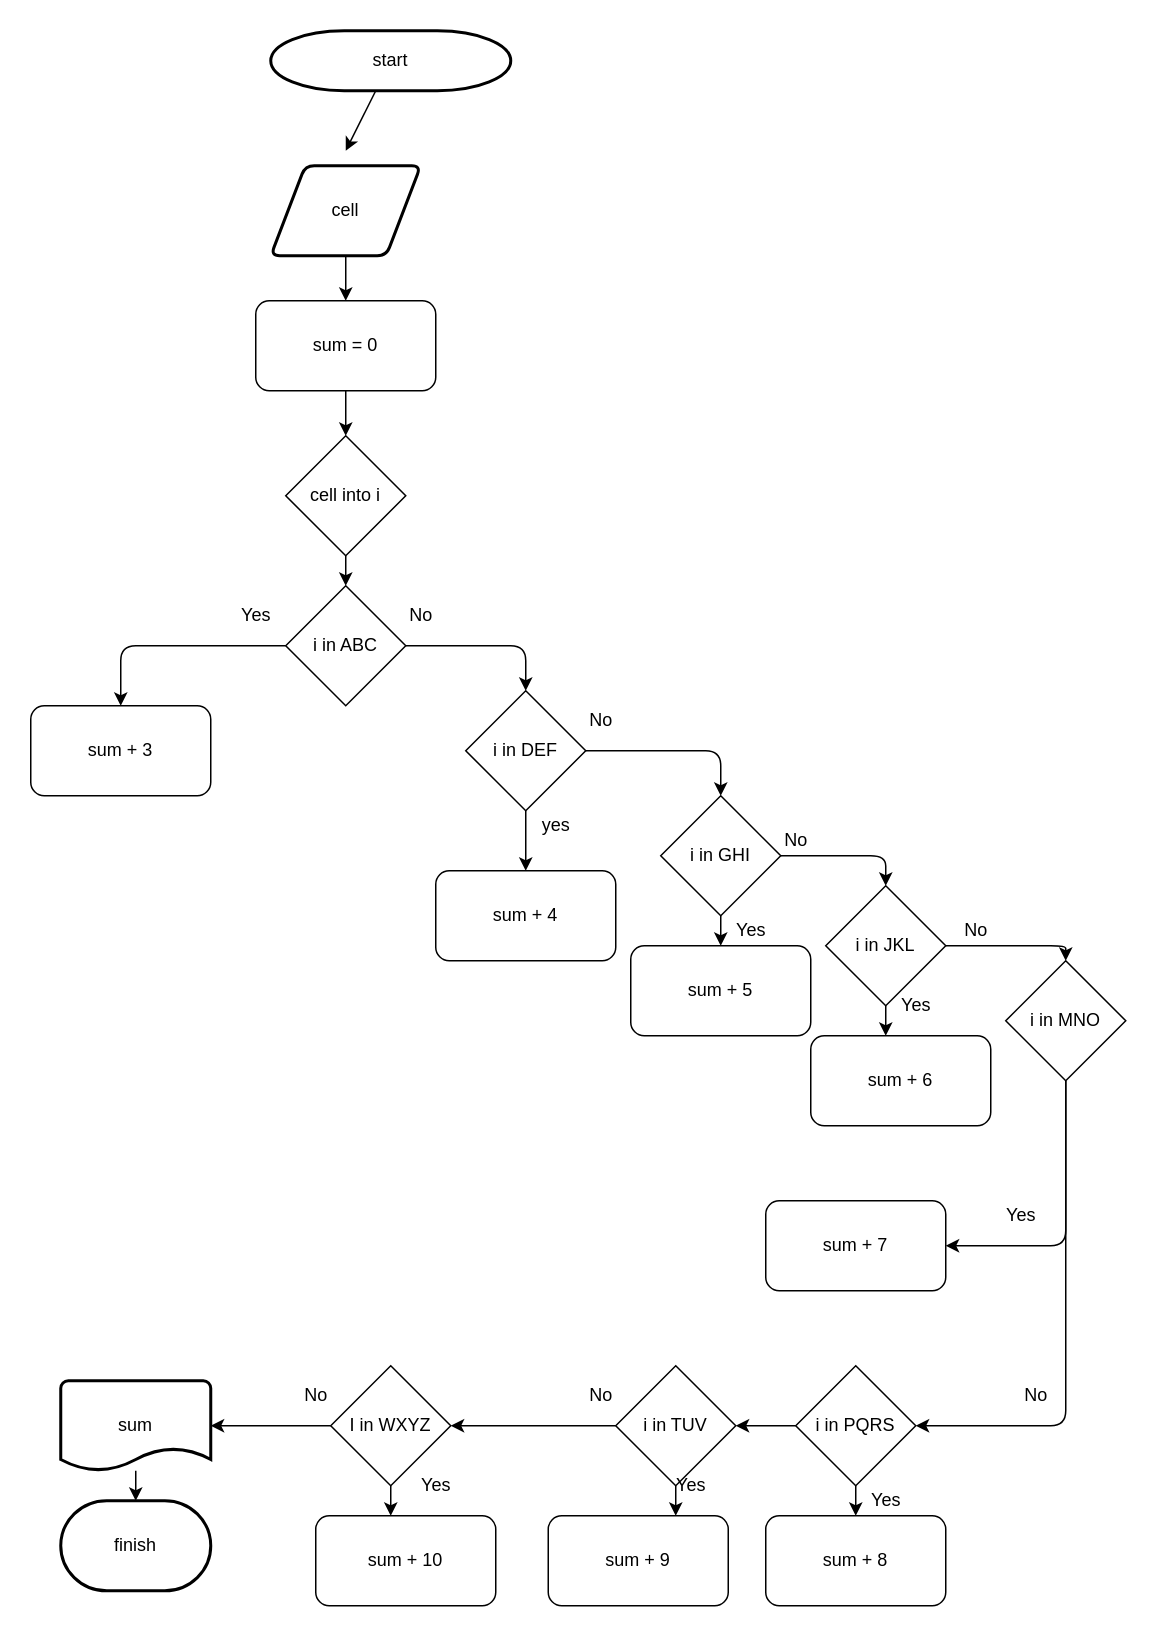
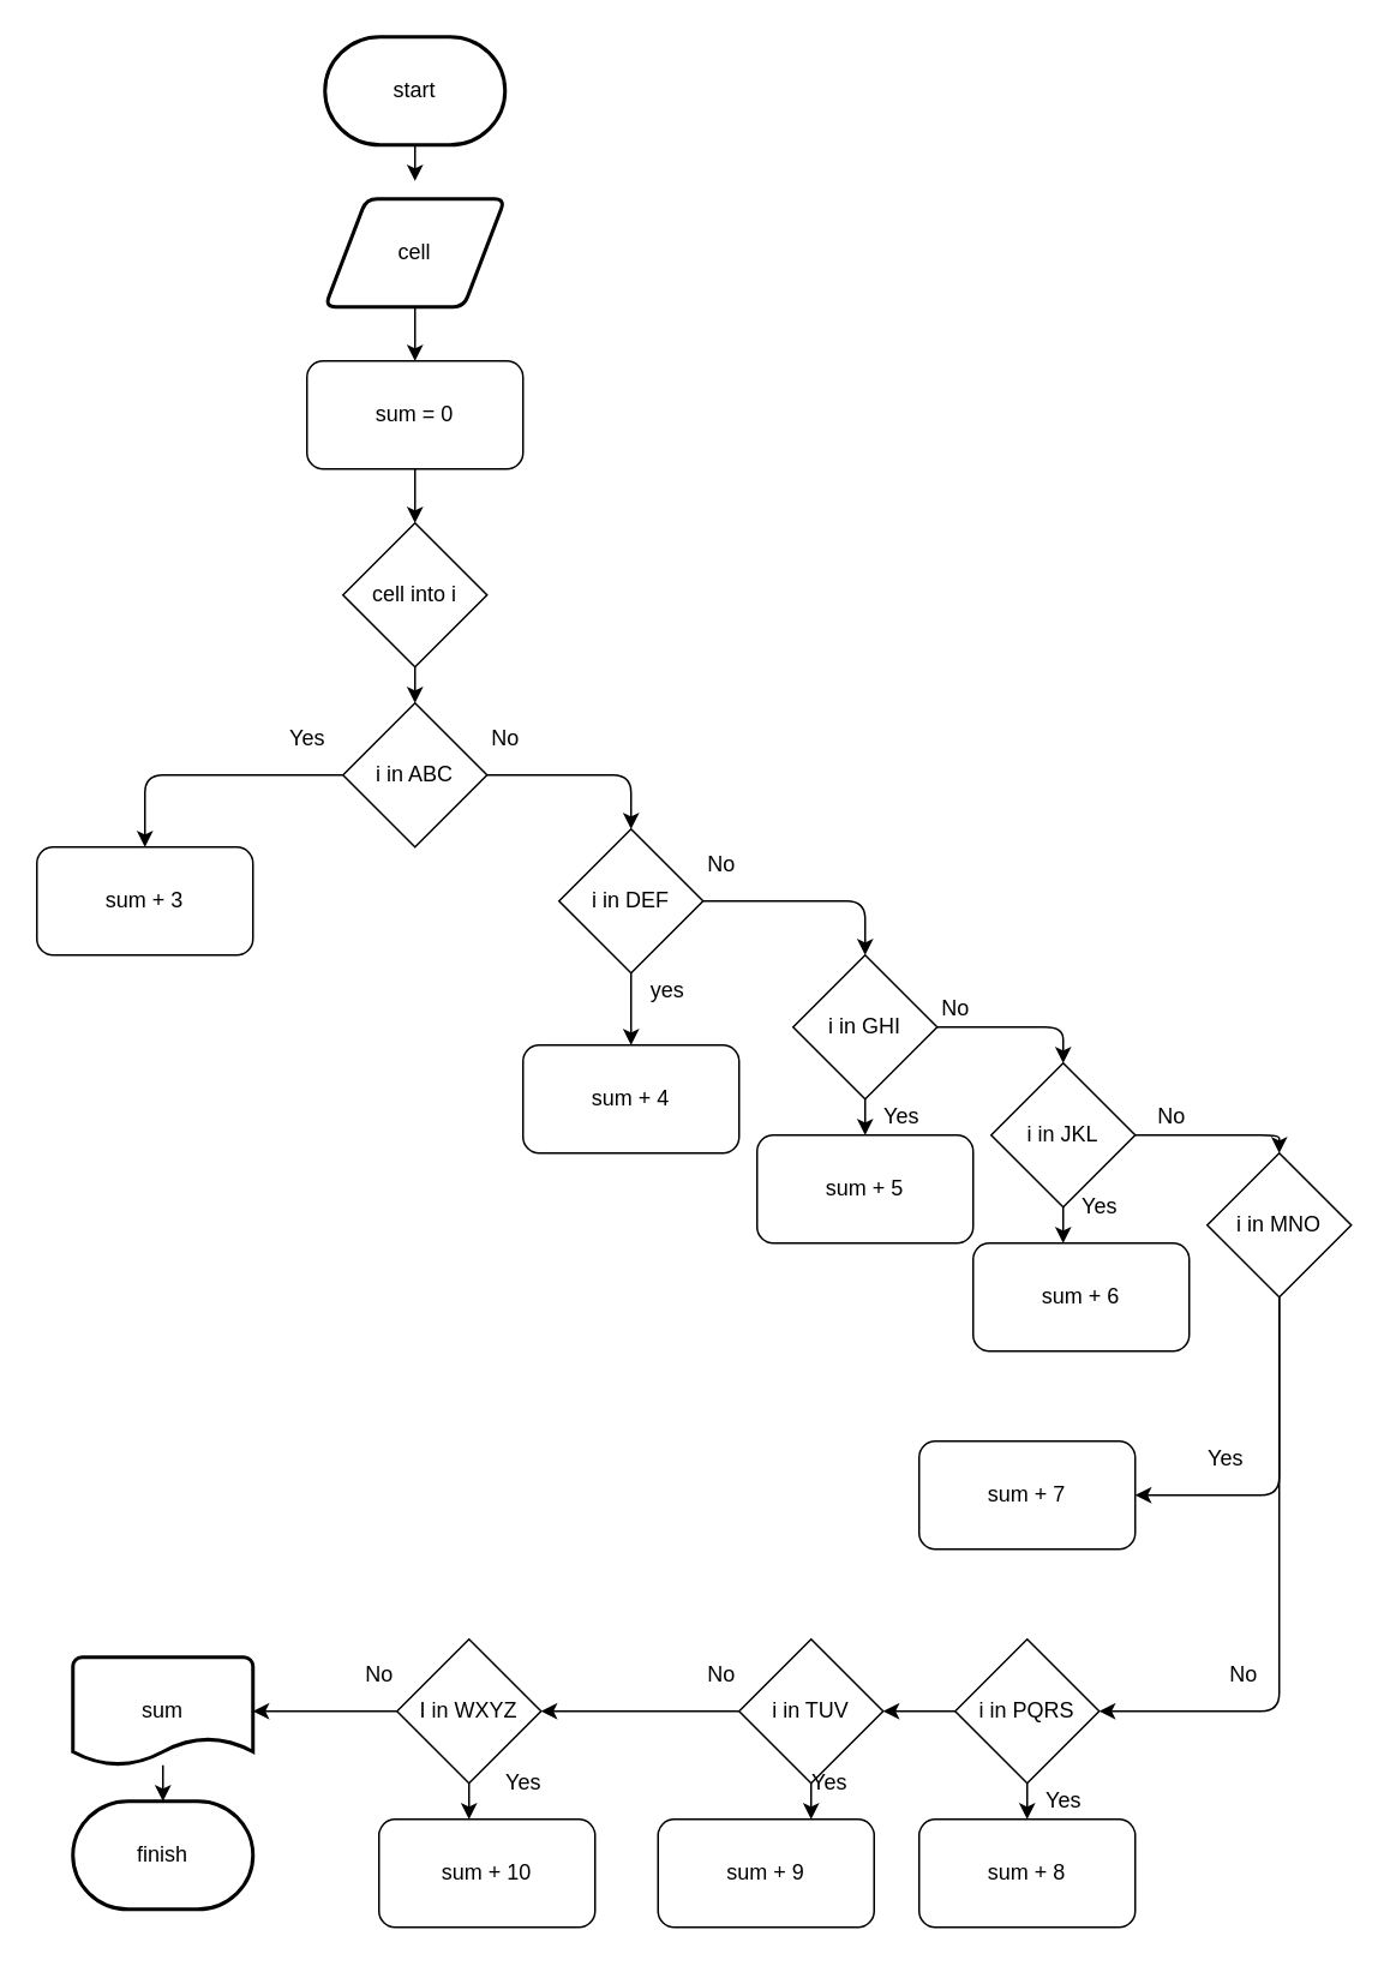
- <mxCell id="3" value="start" style="strokeWidth=2;html=1;shape=mxgraph.flowchart.terminator;whiteSpace=wrap;" parent="1" vertex="1"><mxGeometry x="180" y="20" width="160" height="40" as="geometry" /></mxCell>
+ <mxCell id="3" value="start" style="strokeWidth=2;html=1;shape=mxgraph.flowchart.terminator;whiteSpace=wrap;" parent="1" vertex="1"><mxGeometry x="180" y="20" width="100" height="60" as="geometry" /></mxCell>
